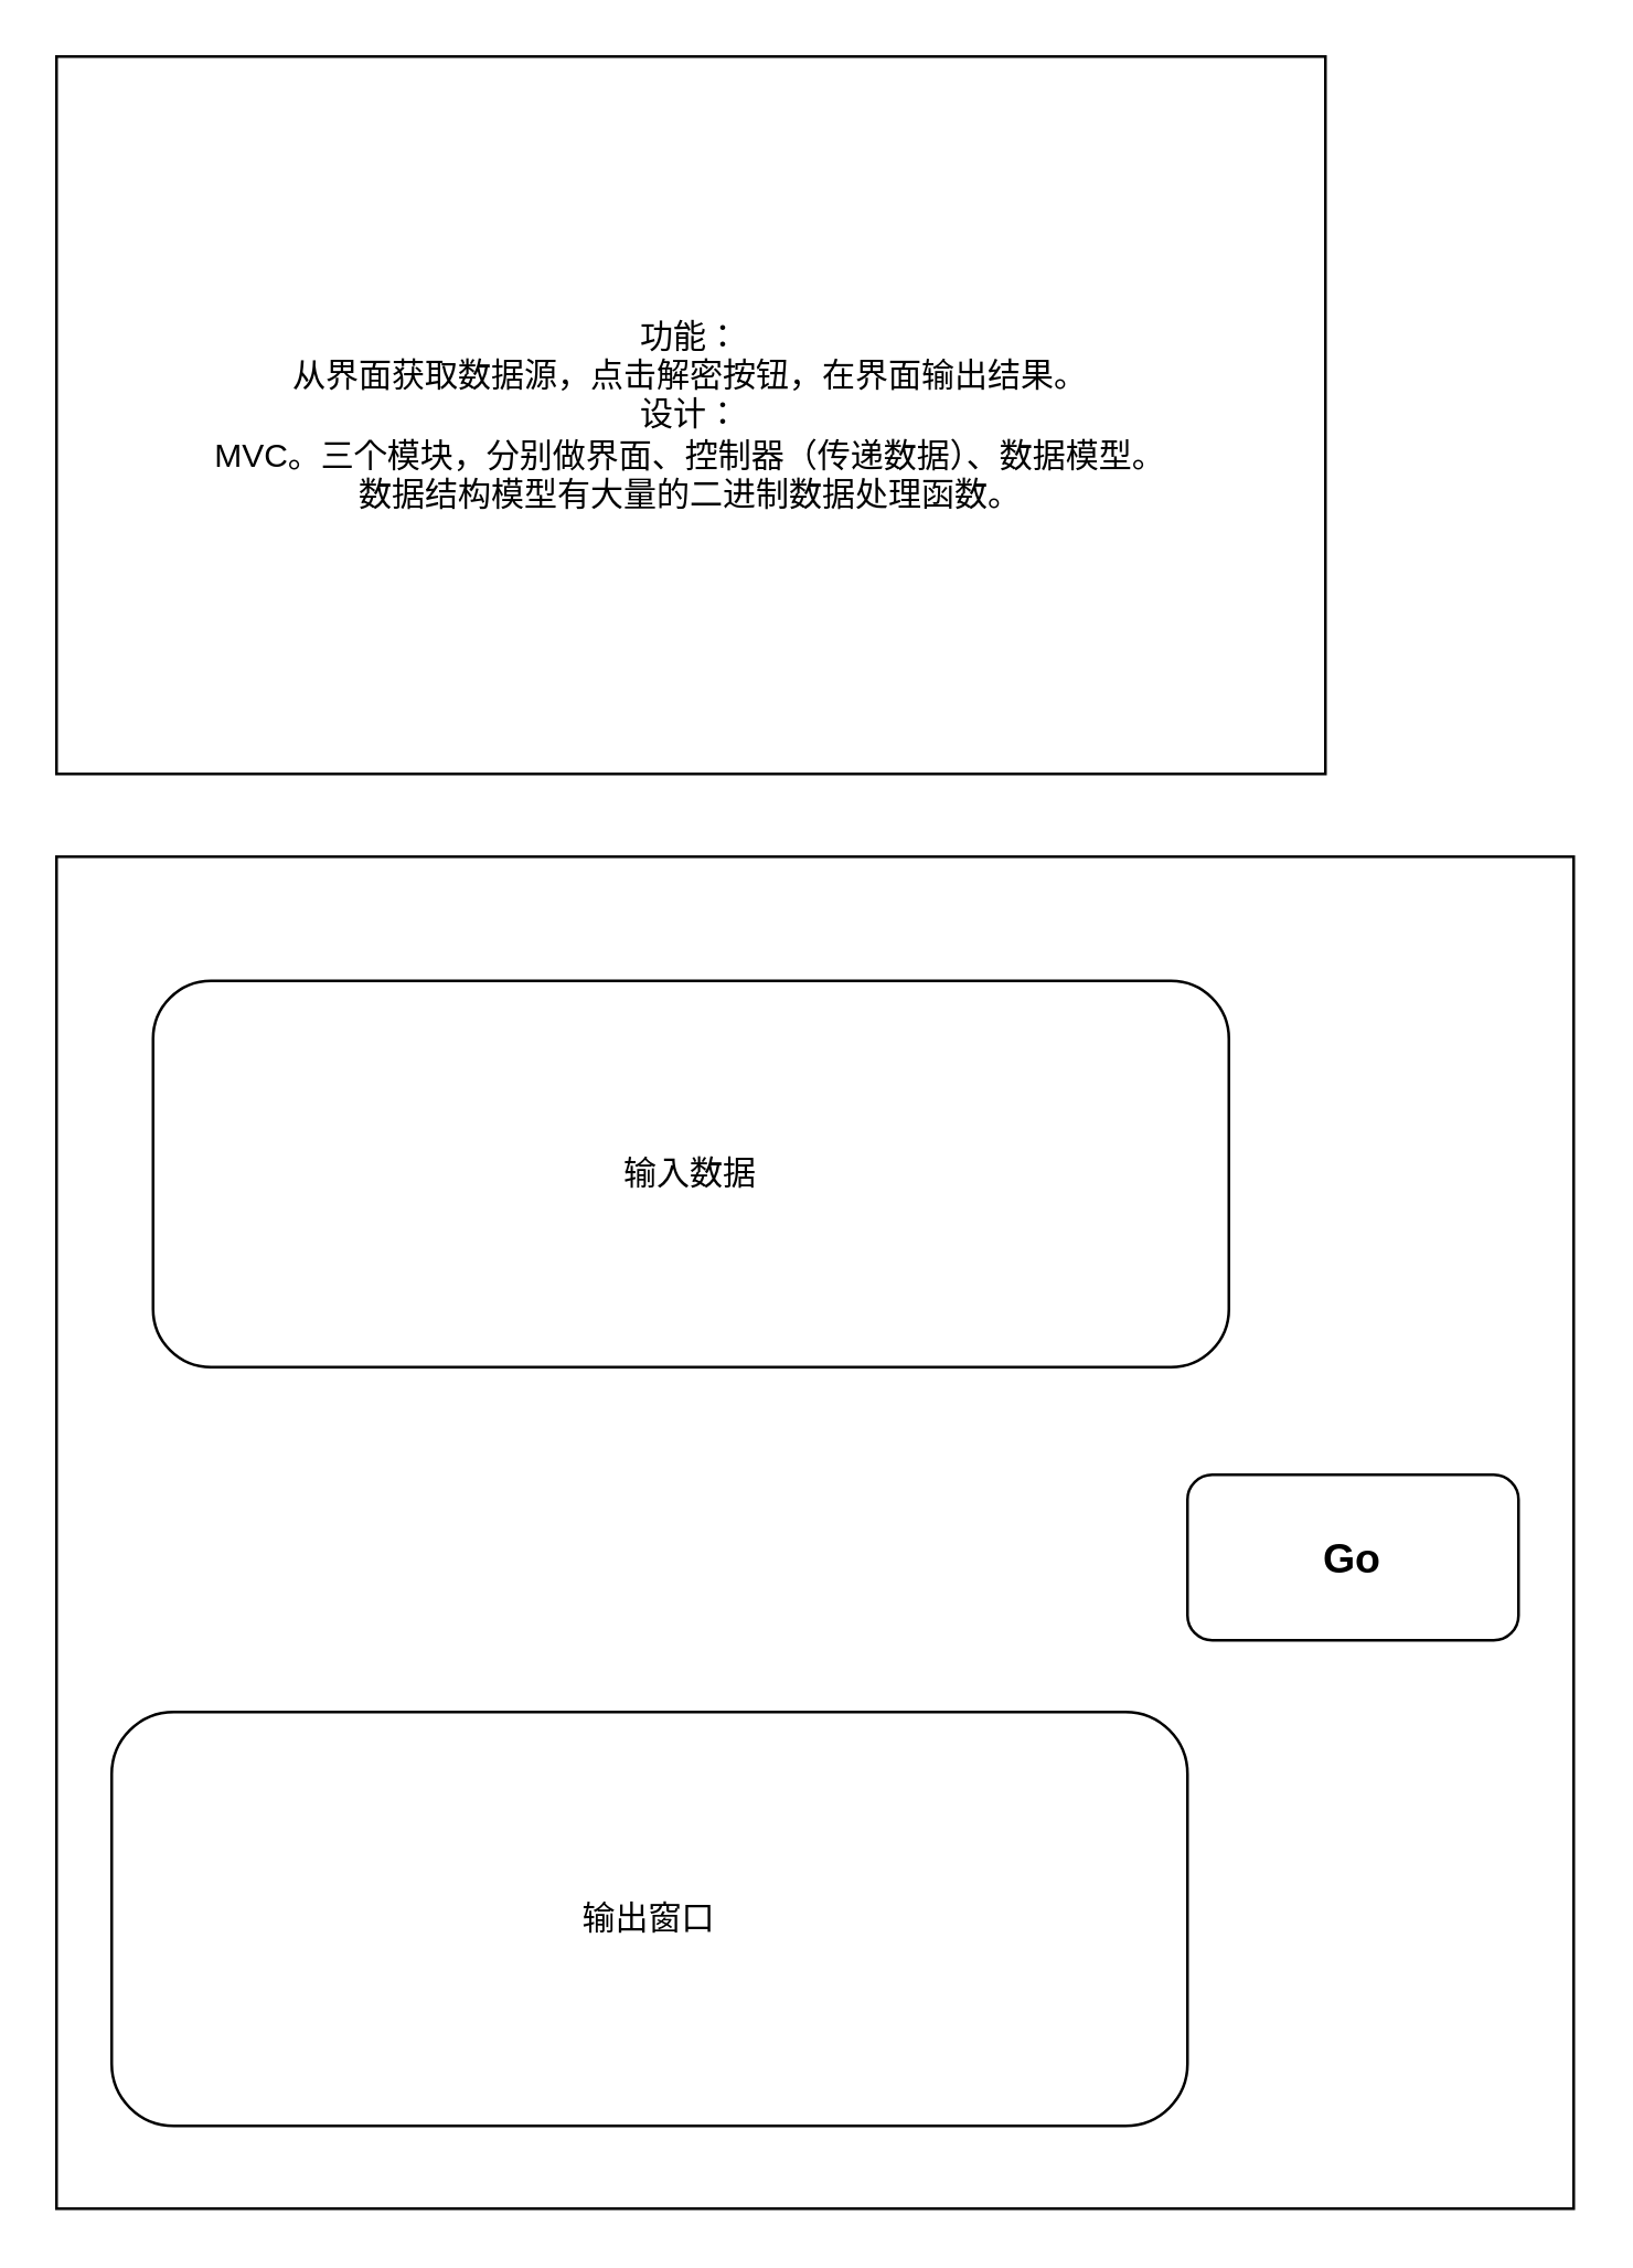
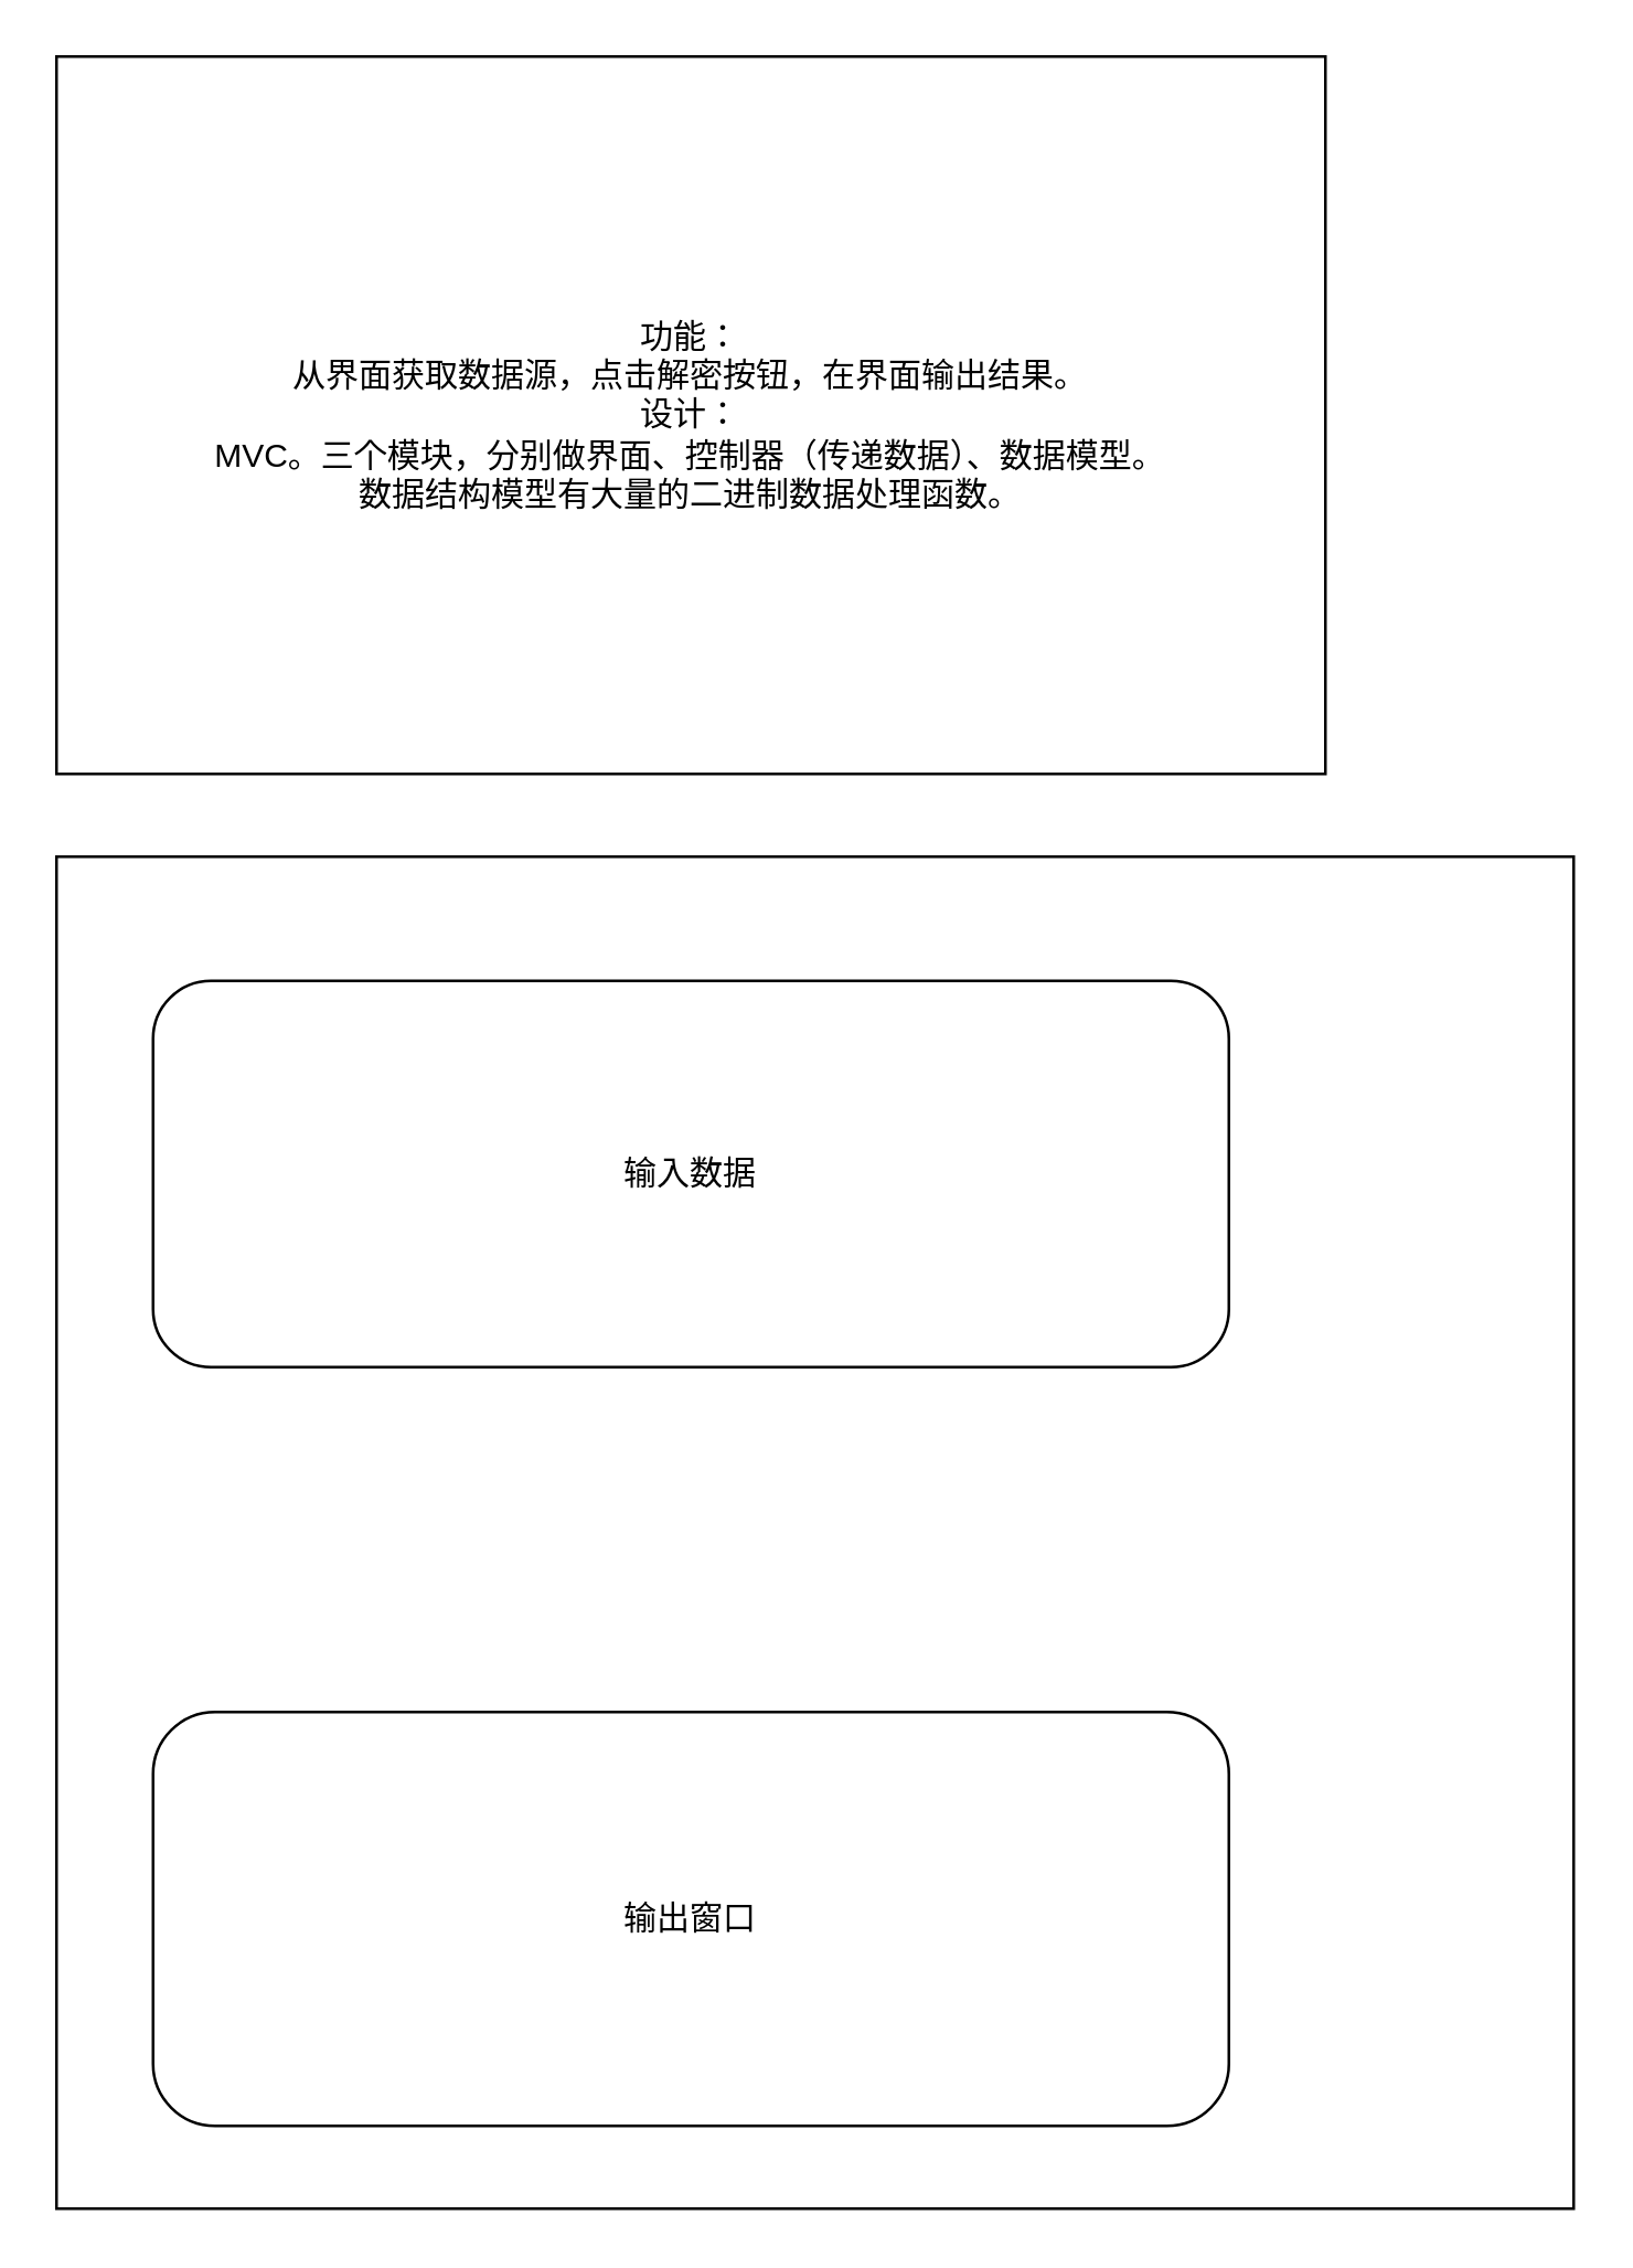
- <mxCell id="6" value="&lt;b&gt;&lt;font style=&quot;font-size: 15px&quot;&gt;Go&lt;/font&gt;&lt;/b&gt;" style="rounded=1;whiteSpace=wrap;html=1;" vertex="1" parent="1"><mxGeometry x="430" y="534" width="120" height="60" as="geometry" /></mxCell>
- <mxCell id="5" value="输出窗口" style="rounded=1;whiteSpace=wrap;html=1;" vertex="1" parent="1"><mxGeometry x="40" y="620" width="390" height="150" as="geometry" /></mxCell>
+ <mxCell id="5" value="输出窗口" style="rounded=1;whiteSpace=wrap;html=1;" vertex="1" parent="1"><mxGeometry x="55" y="620" width="390" height="150" as="geometry" /></mxCell>
